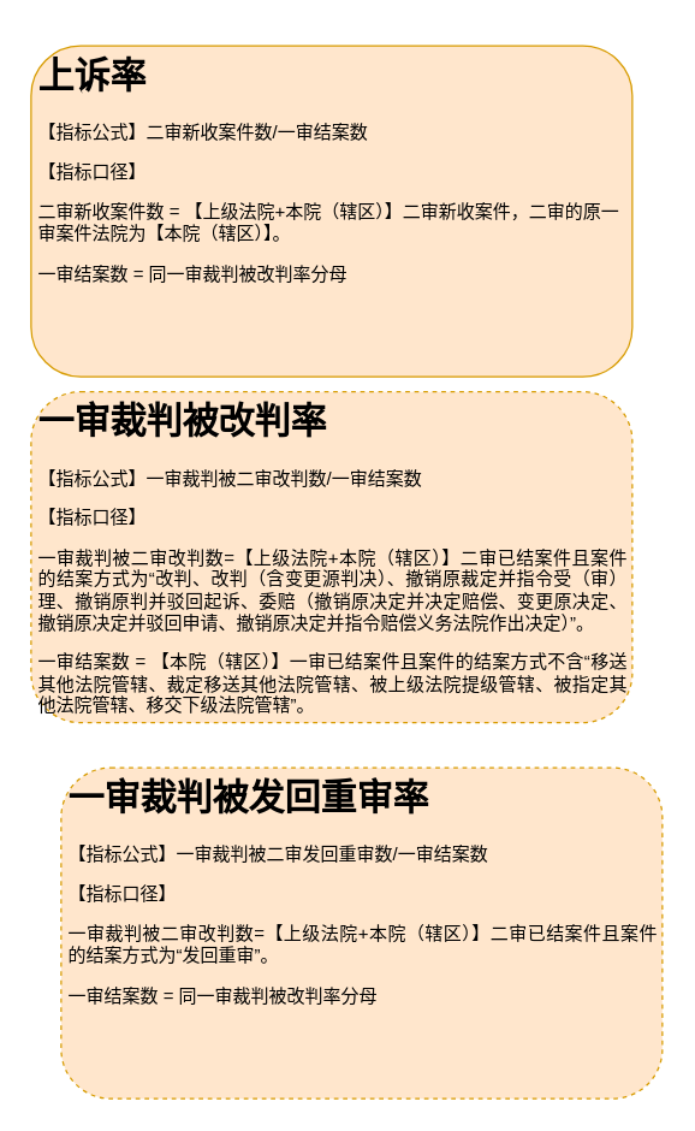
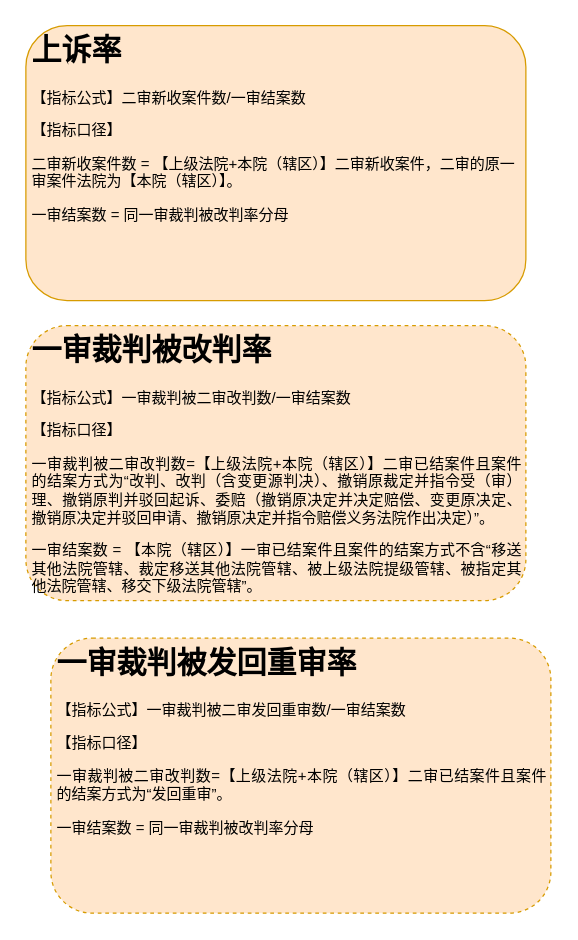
- <mxCell id="2" value="&lt;h1&gt;上诉率&lt;br&gt;&lt;/h1&gt;&lt;p style=&quot;line-height: 120%;&quot;&gt;【指标公式】二审新收案件数/一审结案数&lt;/p&gt;&lt;p style=&quot;line-height: 120%;&quot;&gt;【指标口径】&lt;/p&gt;&lt;p style=&quot;line-height: 120%;&quot;&gt;二审新收案件数 = 【上级法院+本院（辖区）】二审新收案件，二审的原一审案件法院为【本院（辖区）】。&lt;/p&gt;&lt;p style=&quot;line-height: 120%;&quot;&gt;一审结案数 = 同一审裁判被改判率分母&lt;br&gt;&lt;/p&gt;" style="text;html=1;strokeColor=#d79b00;fillColor=#ffe6cc;spacing=5;spacingTop=-20;whiteSpace=wrap;overflow=hidden;rounded=1;" vertex="1" parent="1"><mxGeometry x="20" y="30" width="400" height="220" as="geometry" /></mxCell>
+ <mxCell id="2" value="&lt;h1&gt;上诉率&lt;br&gt;&lt;/h1&gt;&lt;p style=&quot;line-height: 120%;&quot;&gt;【指标公式】二审新收案件数/一审结案数&lt;/p&gt;&lt;p style=&quot;line-height: 120%;&quot;&gt;【指标口径】&lt;/p&gt;&lt;p style=&quot;line-height: 120%;&quot;&gt;二审新收案件数 = 【上级法院+本院（辖区）】二审新收案件，二审的原一审案件法院为【本院（辖区）】。&lt;/p&gt;&lt;p style=&quot;line-height: 120%;&quot;&gt;一审结案数 = 同一审裁判被改判率分母&lt;br&gt;&lt;/p&gt;" style="text;html=1;strokeColor=#d79b00;fillColor=#ffe6cc;spacing=5;spacingTop=-20;whiteSpace=wrap;overflow=hidden;rounded=1;" vertex="1" parent="1"><mxGeometry x="20" y="20" width="400" height="220" as="geometry" /></mxCell>
